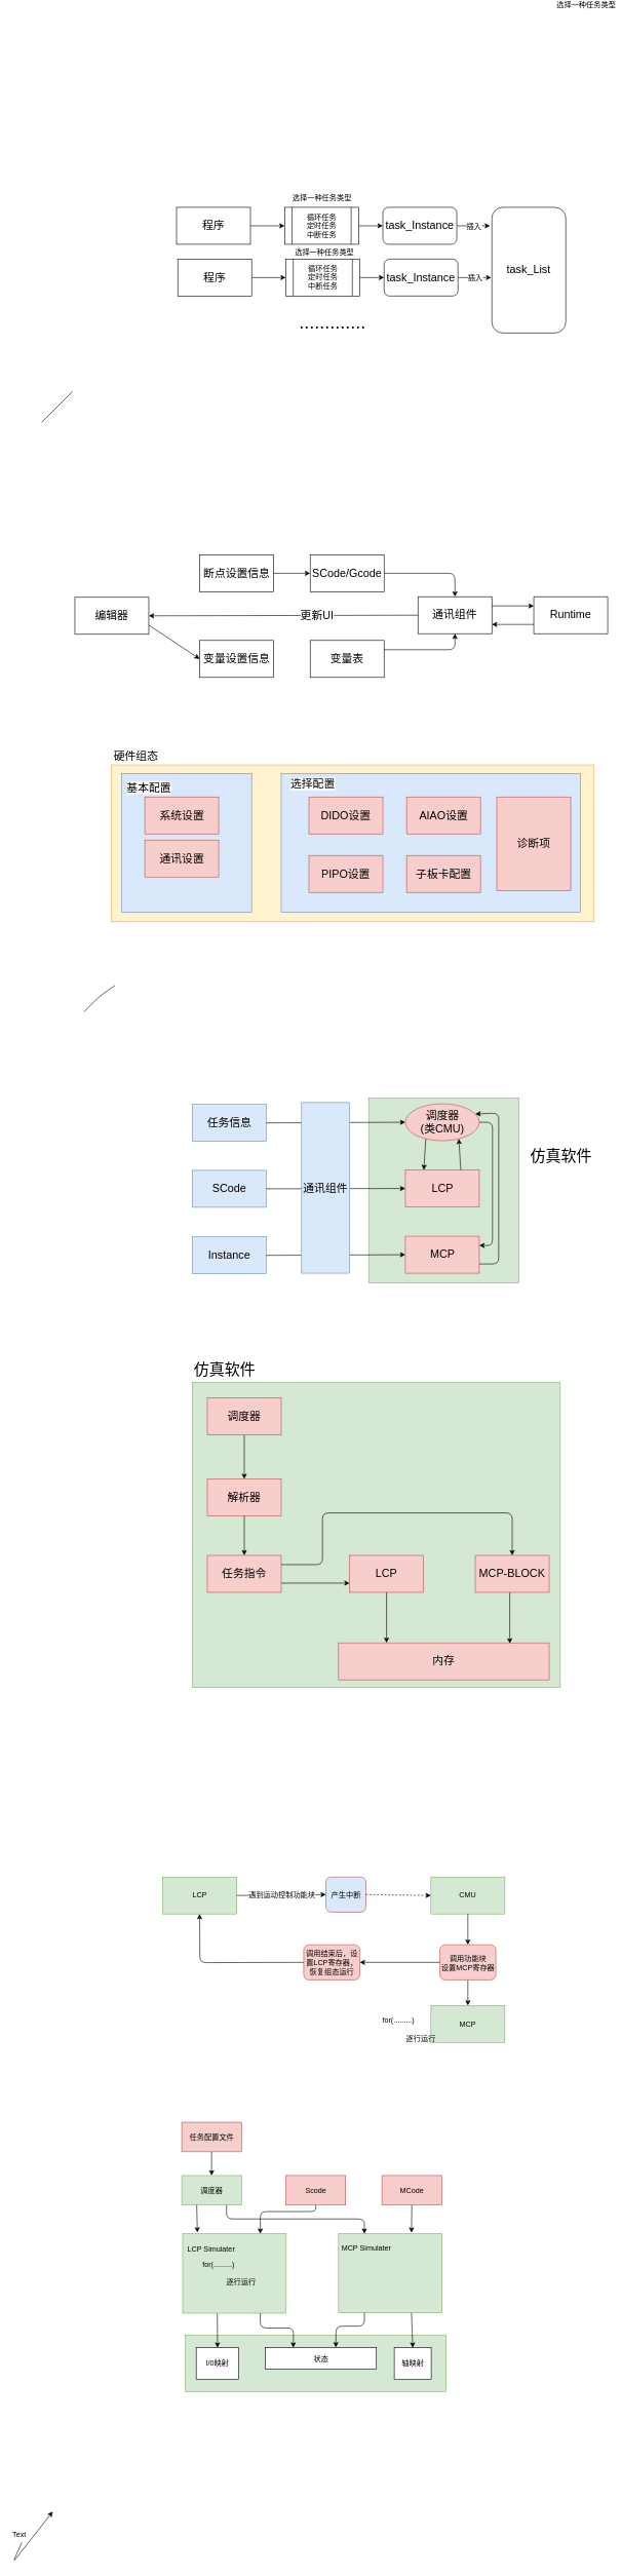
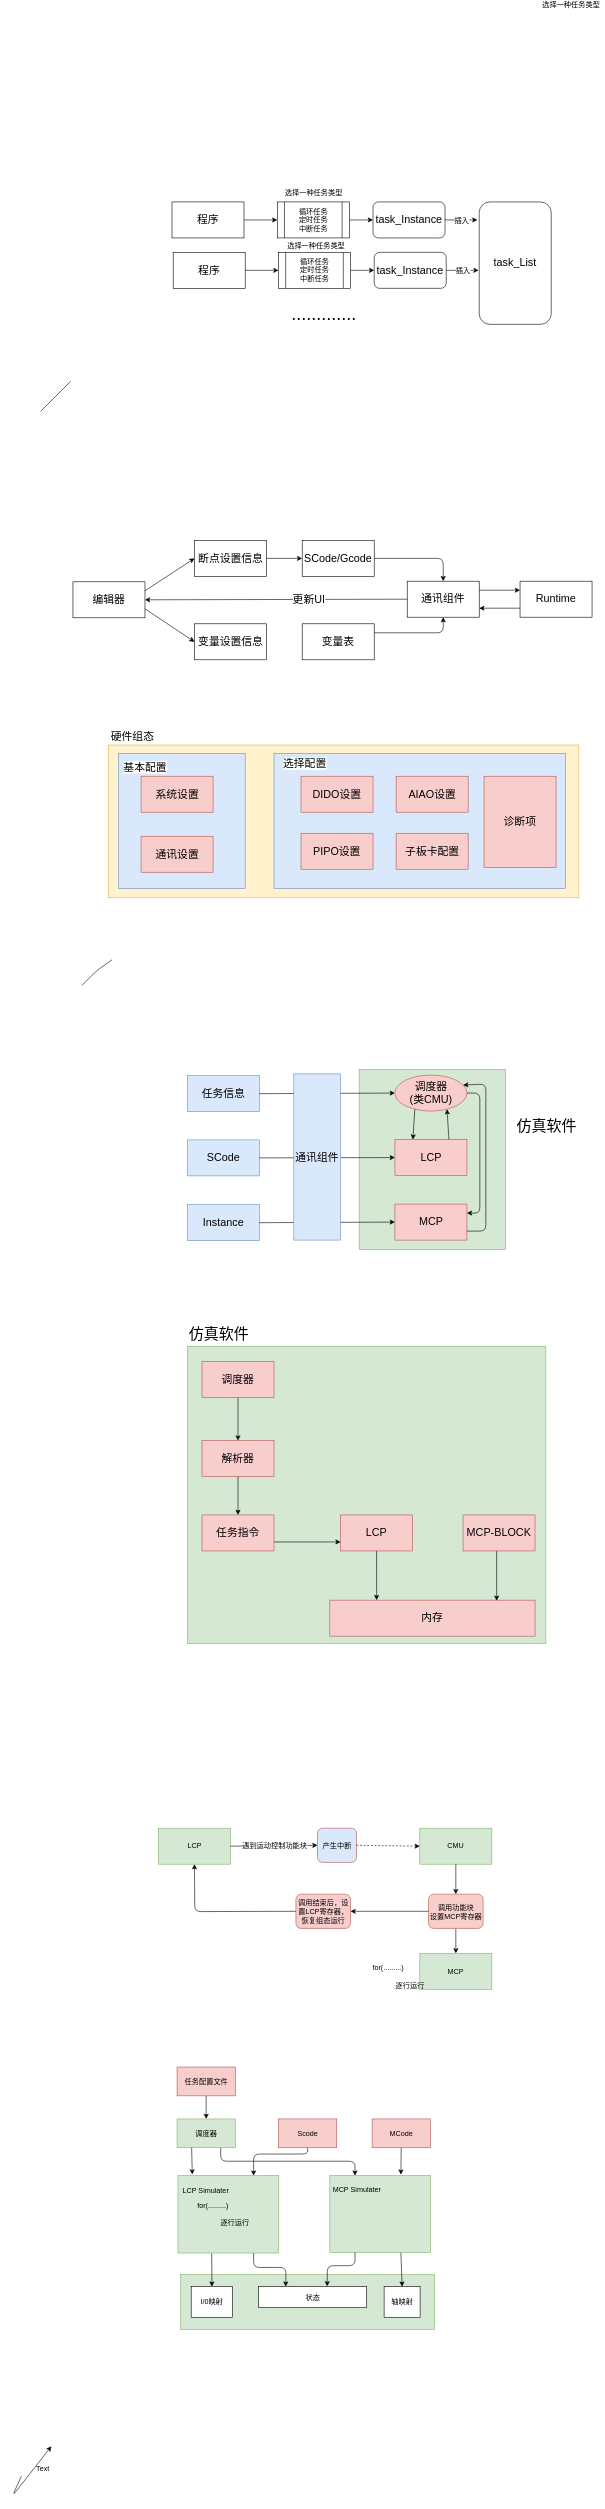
+ <mxCell id="40" value="" style="endArrow=classic;html=1;fontSize=18;fontColor=#000000;exitX=1;exitY=0.25;exitDx=0;exitDy=0;entryX=0;entryY=0.5;entryDx=0;entryDy=0;" parent="1" source="39" target="28" edge="1"><mxGeometry width="50" height="50" relative="1" as="geometry"><mxPoint x="633" y="754" as="sourcePoint" /><mxPoint x="748" y="709" as="targetPoint" /><Array as="points" /></mxGeometry></mxCell>
- <mxCell id="44" value="通讯设置" style="rounded=0;whiteSpace=wrap;html=1;fontSize=18;fillColor=#f8cecc;strokeColor=#b85450;" parent="1" vertex="1"><mxGeometry x="234.5" y="1053" width="120" height="60" as="geometry" /></mxCell>
+ <mxCell id="44" value="通讯设置" style="rounded=0;whiteSpace=wrap;html=1;fontSize=18;fillColor=#f8cecc;strokeColor=#b85450;" parent="1" vertex="1"><mxGeometry x="234.5" y="1083" width="120" height="60" as="geometry" /></mxCell>
- <mxCell id="82" value="" style="endArrow=classic;html=1;exitX=1;exitY=0.25;exitDx=0;exitDy=0;entryX=0.5;entryY=0;entryDx=0;entryDy=0;" edge="1" parent="1" source="74" target="81"><mxGeometry width="50" height="50" relative="1" as="geometry"><mxPoint x="83" y="2487" as="sourcePoint" /><mxPoint x="133" y="2437" as="targetPoint" /><Array as="points"><mxPoint x="523" y="2229" /><mxPoint x="523" y="2145" /><mxPoint x="831" y="2145" /></Array></mxGeometry></mxCell>
- <mxCell id="120" value="Text" style="text;html=1;resizable=0;points=[];autosize=1;align=left;verticalAlign=top;spacingTop=-4;" vertex="1" parent="1"><mxGeometry x="18" y="3793" width="32" height="14" as="geometry" /></mxCell>
+ <mxCell id="120" value="Text" style="text;html=1;resizable=0;points=[];autosize=1;align=left;verticalAlign=top;spacingTop=-4;" vertex="1" parent="1"><mxGeometry x="58" y="3793" width="32" height="14" as="geometry" /></mxCell>
